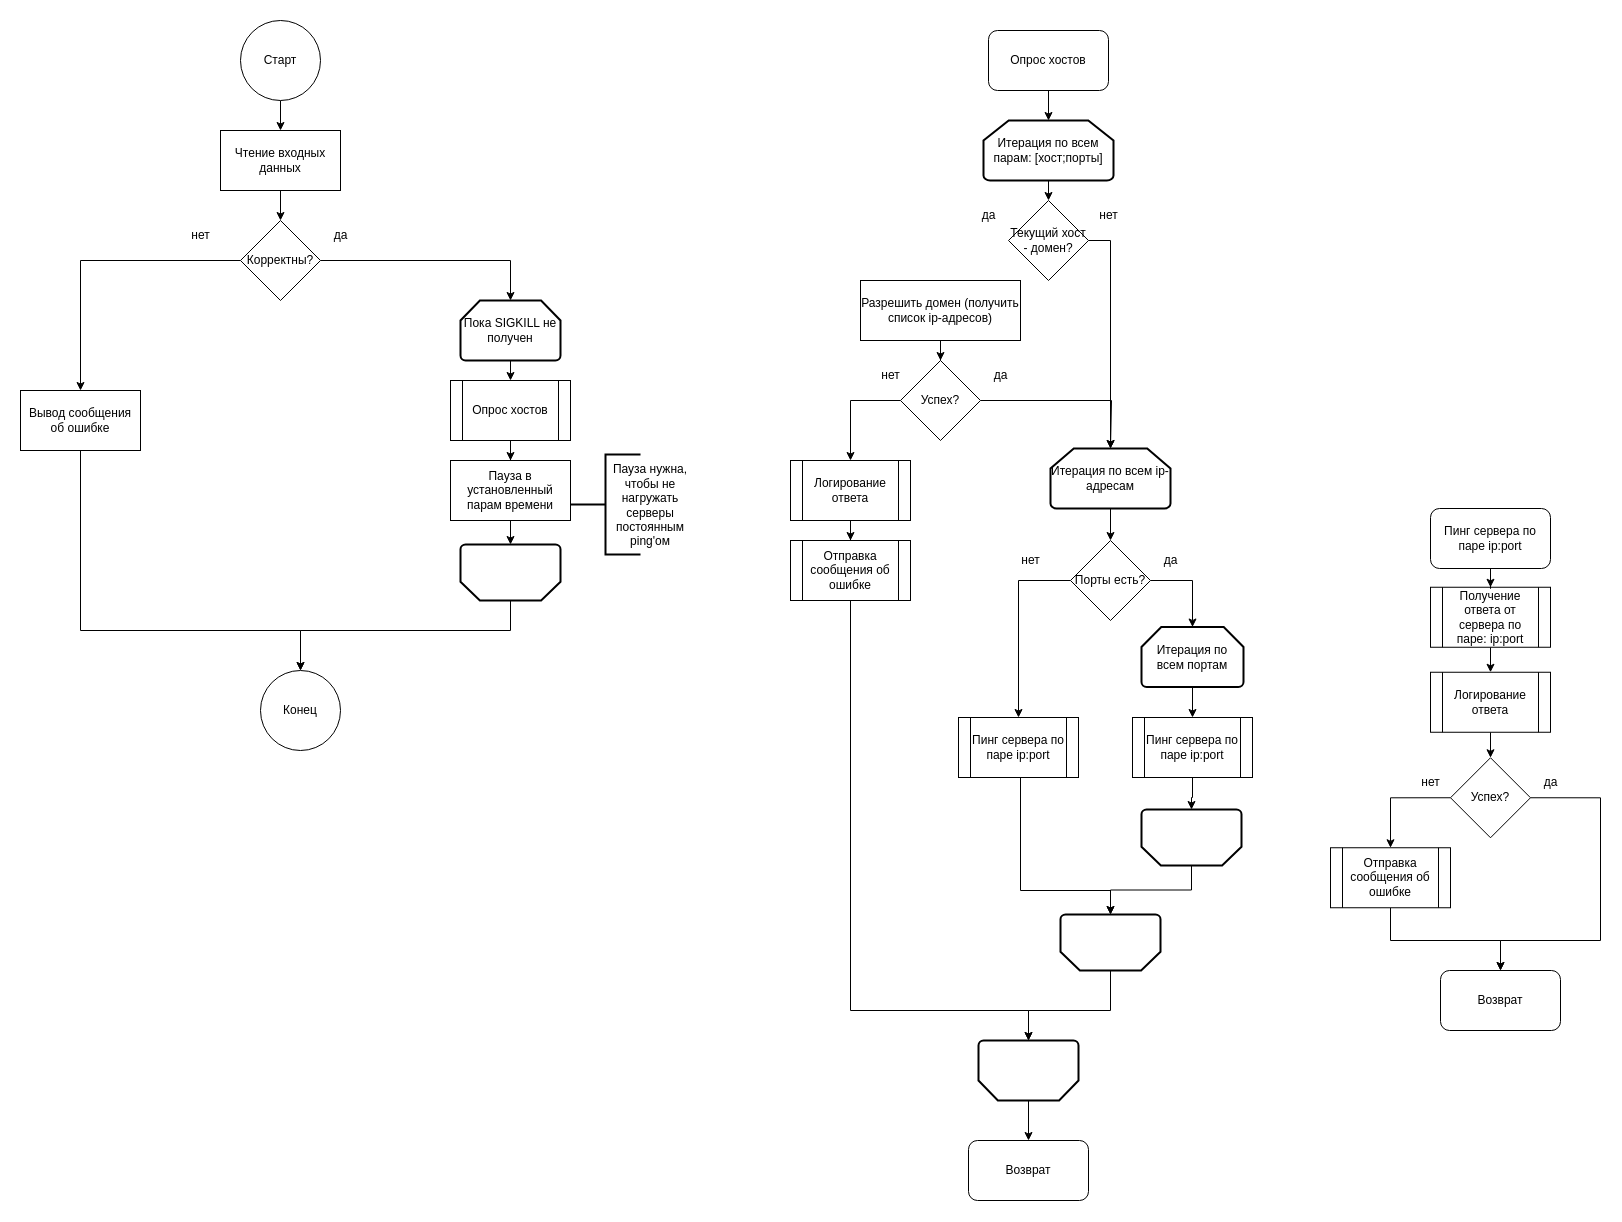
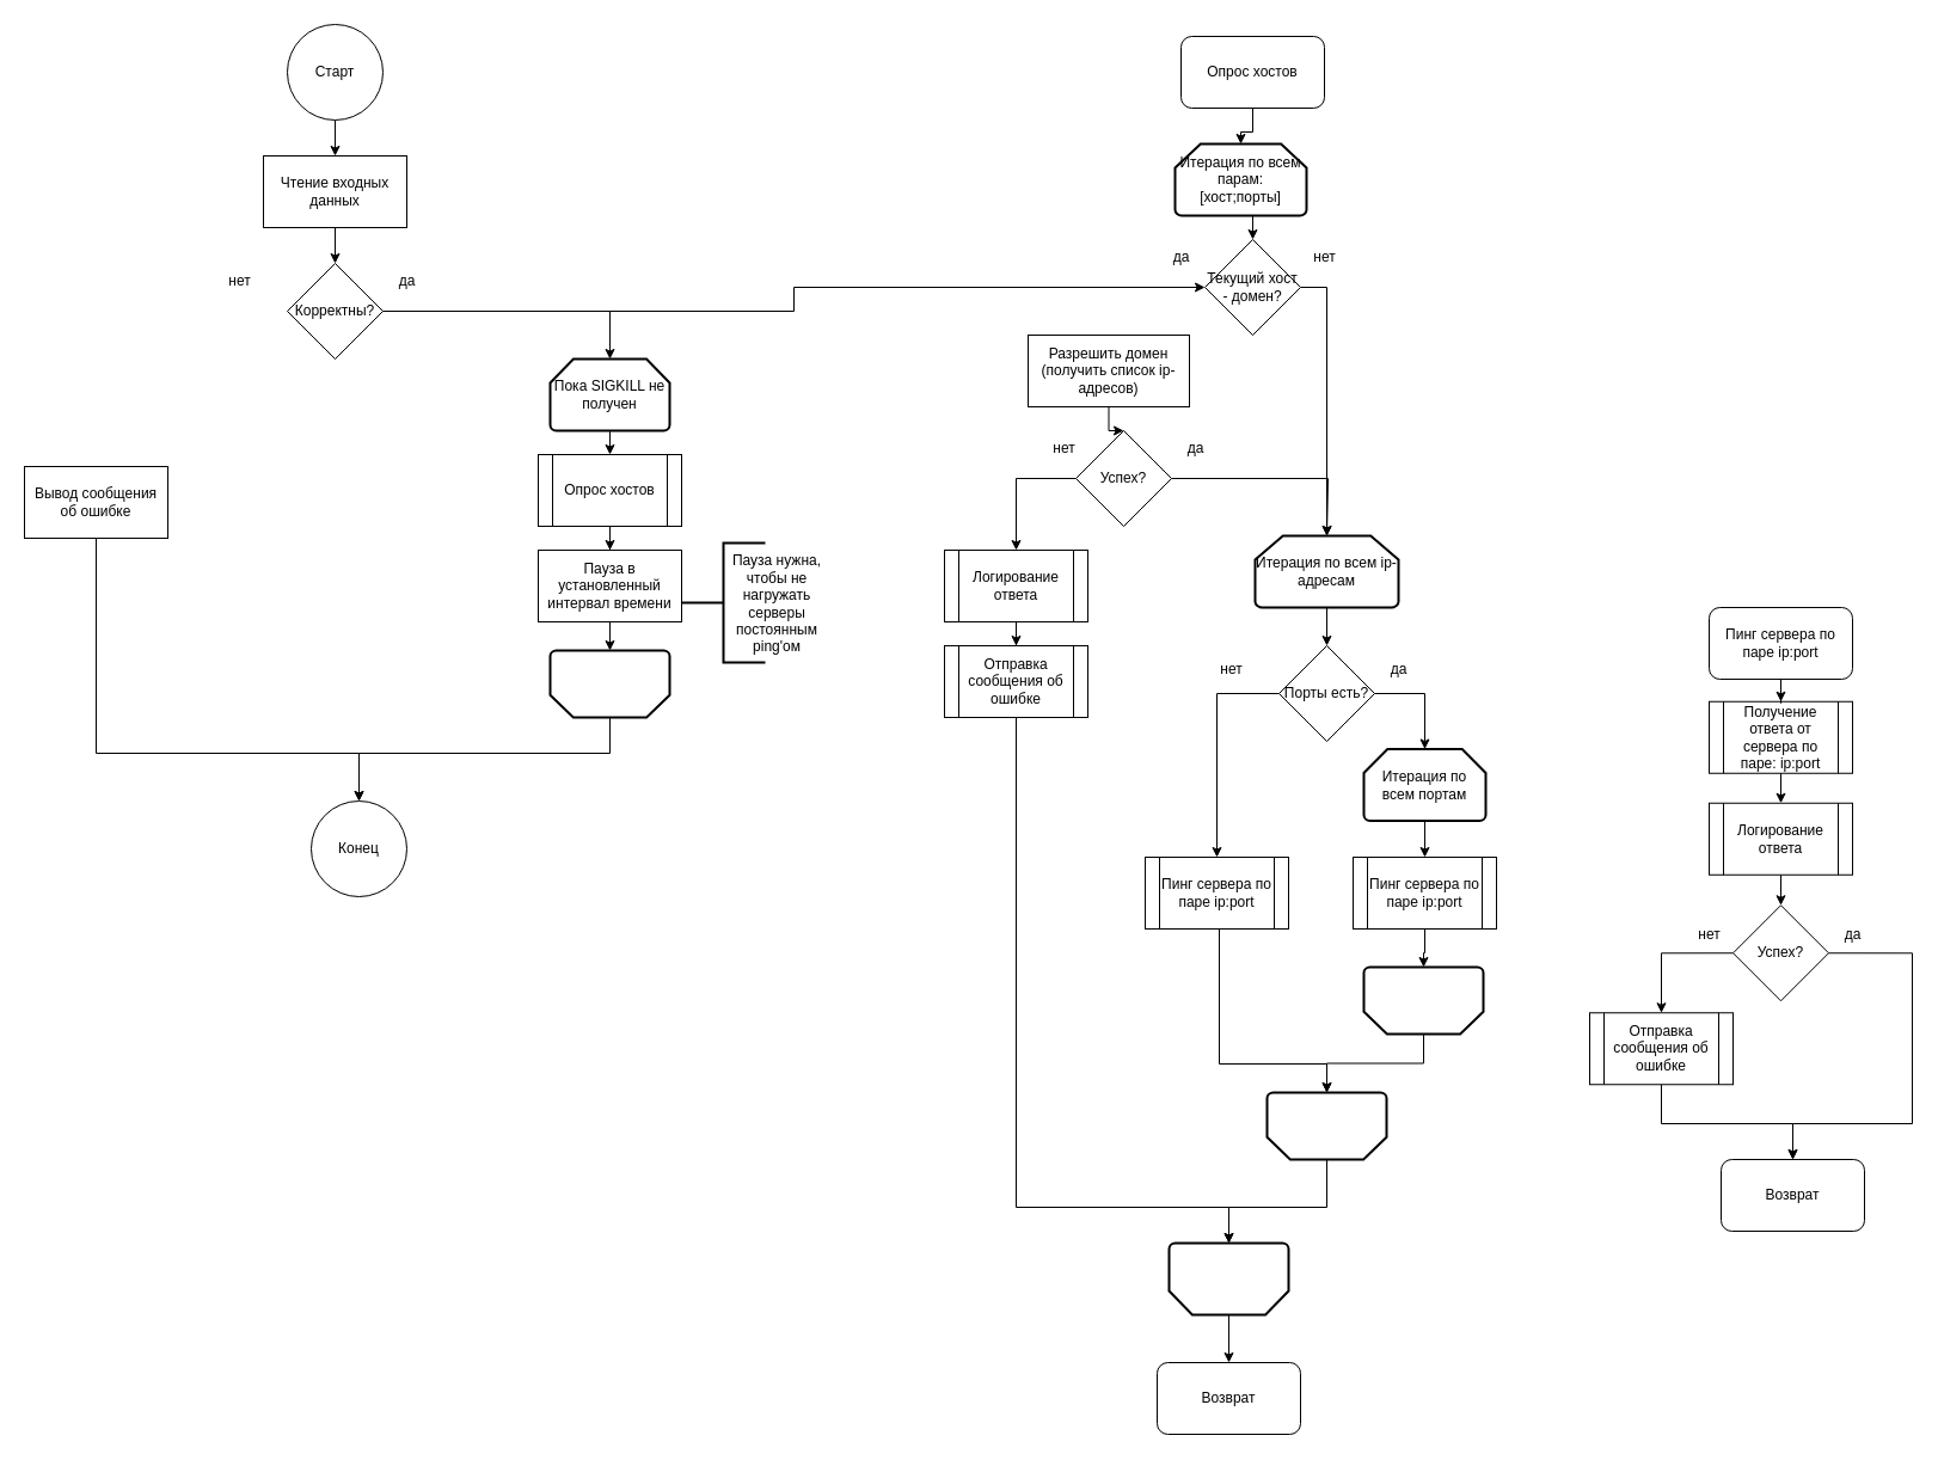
- <mxCell id="37" value="Итерация по всем парам: [хост;порты]" style="strokeWidth=2;html=1;shape=mxgraph.flowchart.loop_limit;whiteSpace=wrap;" parent="1" vertex="1"><mxGeometry x="983" y="120" width="130" height="60" as="geometry" /></mxCell>
+ <mxCell id="37" value="Итерация по всем парам: [хост;порты]" style="strokeWidth=2;html=1;shape=mxgraph.flowchart.loop_limit;whiteSpace=wrap;" parent="1" vertex="1"><mxGeometry x="983" y="120" width="110" height="60" as="geometry" /></mxCell>
- <mxCell id="7" style="edgeStyle=orthogonalEdgeStyle;rounded=0;orthogonalLoop=1;jettySize=auto;html=1;entryX=0.5;entryY=0;entryDx=0;entryDy=0;" parent="1" source="8" target="13" edge="1"><mxGeometry relative="1" as="geometry" /></mxCell>
+ <mxCell id="7" style="edgeStyle=orthogonalEdgeStyle;rounded=0;orthogonalLoop=1;jettySize=auto;html=1;" parent="1" source="8" target="24" edge="1"><mxGeometry relative="1" as="geometry" /></mxCell>
- <mxCell id="32" value="Разрешить домен (получить список ip-адресов)" style="rounded=0;whiteSpace=wrap;html=1;" parent="1" vertex="1"><mxGeometry x="860" y="280" width="160" height="60" as="geometry" /></mxCell>
+ <mxCell id="32" value="Разрешить домен (получить список ip-адресов)" style="rounded=0;whiteSpace=wrap;html=1;" parent="1" vertex="1"><mxGeometry x="860" y="280" width="135" height="60" as="geometry" /></mxCell>
- <mxCell id="18" value="Пауза в установленный парам времени" style="rounded=0;whiteSpace=wrap;html=1;" parent="1" vertex="1"><mxGeometry x="450" y="460" width="120" height="60" as="geometry" /></mxCell>
+ <mxCell id="18" value="Пауза в установленный интервал времени" style="rounded=0;whiteSpace=wrap;html=1;" parent="1" vertex="1"><mxGeometry x="450" y="460" width="120" height="60" as="geometry" /></mxCell>
